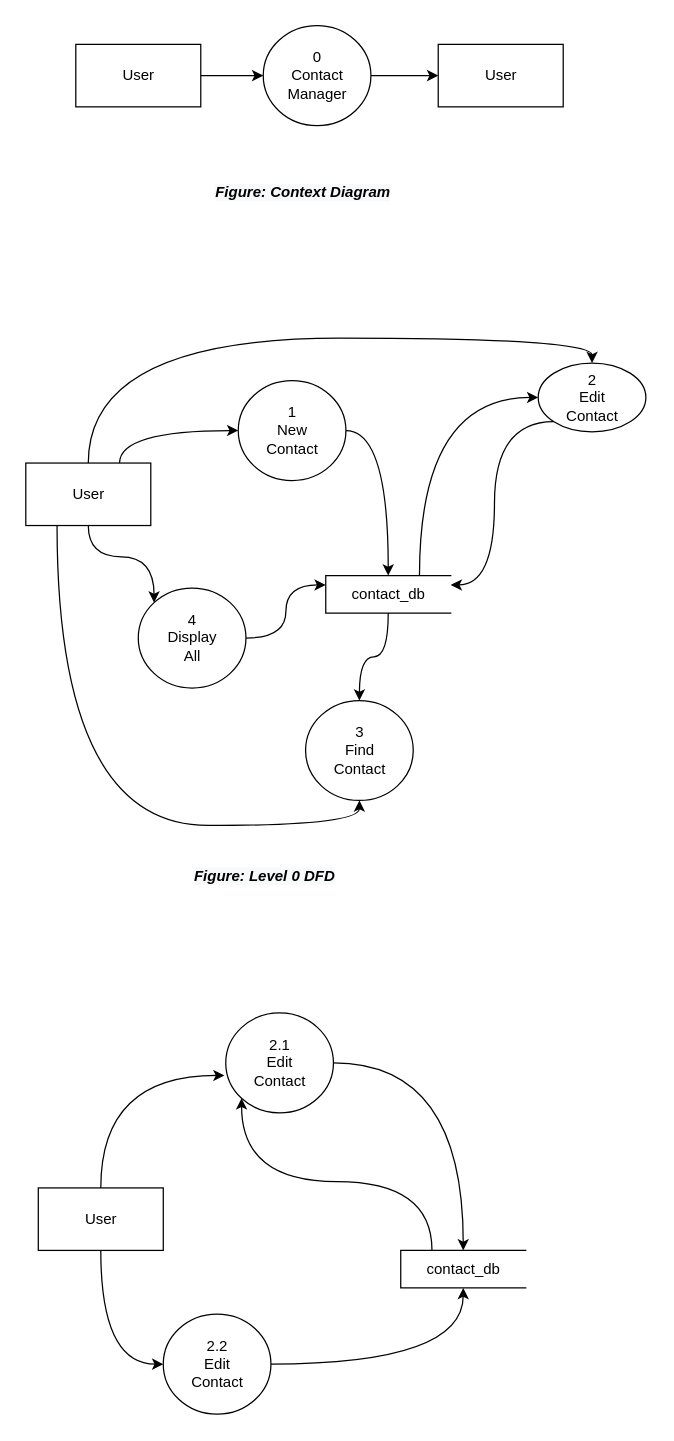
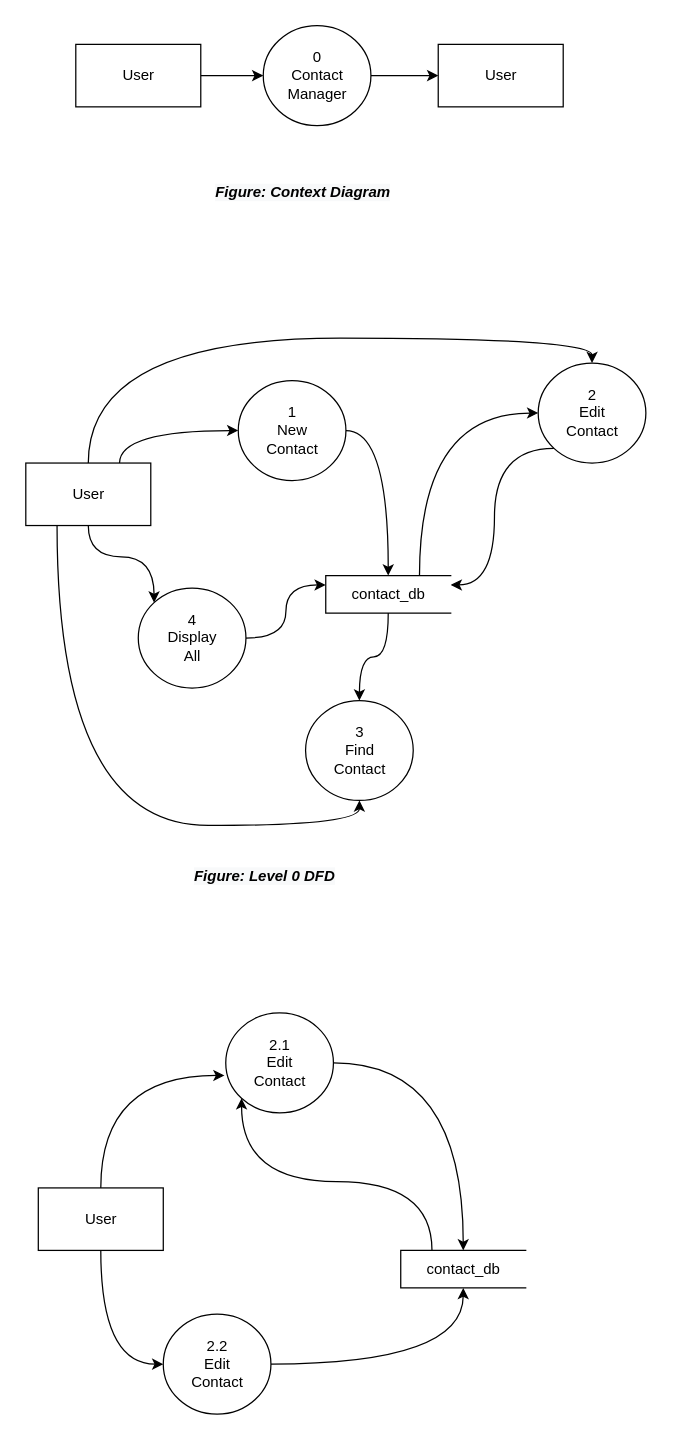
- <mxCell id="11" value="2&lt;br&gt;Edit&lt;br&gt;Contact" style="shape=ellipse;html=1;dashed=0;whitespace=wrap;perimeter=ellipsePerimeter;" vertex="1" parent="1"><mxGeometry x="430" y="290" width="86.15" height="55" as="geometry" /></mxCell>
+ <mxCell id="11" value="2&lt;br&gt;Edit&lt;br&gt;Contact" style="shape=ellipse;html=1;dashed=0;whitespace=wrap;perimeter=ellipsePerimeter;" vertex="1" parent="1"><mxGeometry x="430" y="290" width="86.15" height="80" as="geometry" /></mxCell>
